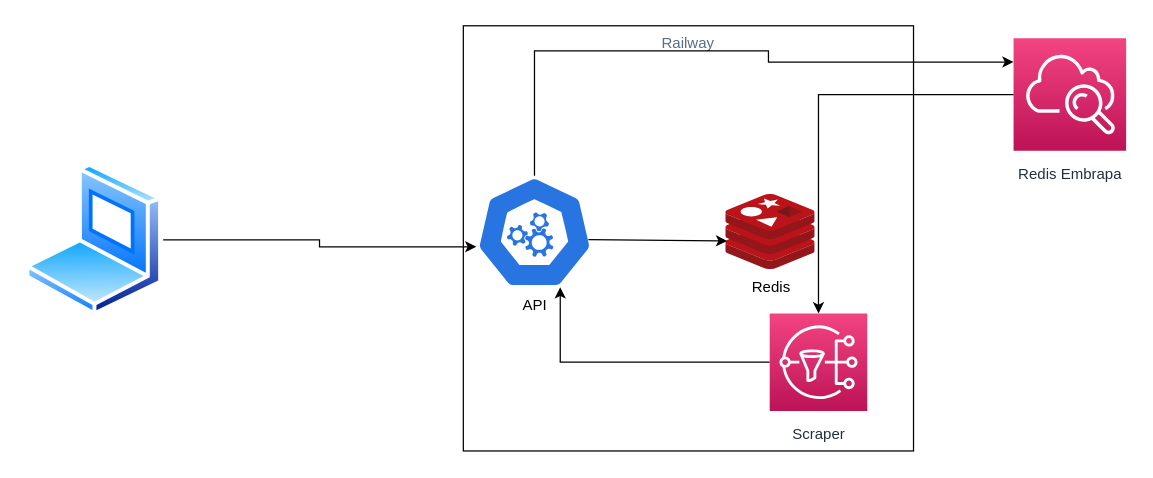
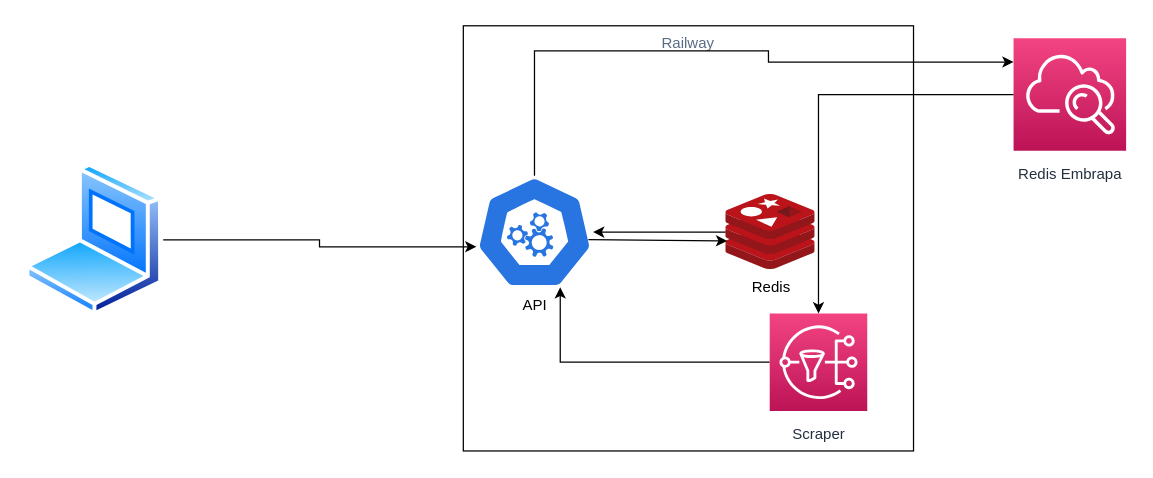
+ <mxCell id="4" value="" style="edgeStyle=orthogonalEdgeStyle;rounded=0;orthogonalLoop=1;jettySize=auto;html=1;" parent="1" source="5" target="7" edge="1"><mxGeometry relative="1" as="geometry" /></mxCell>
